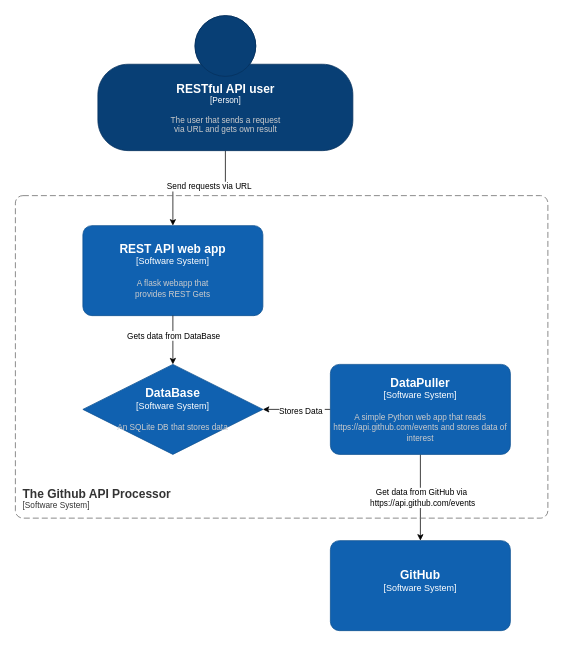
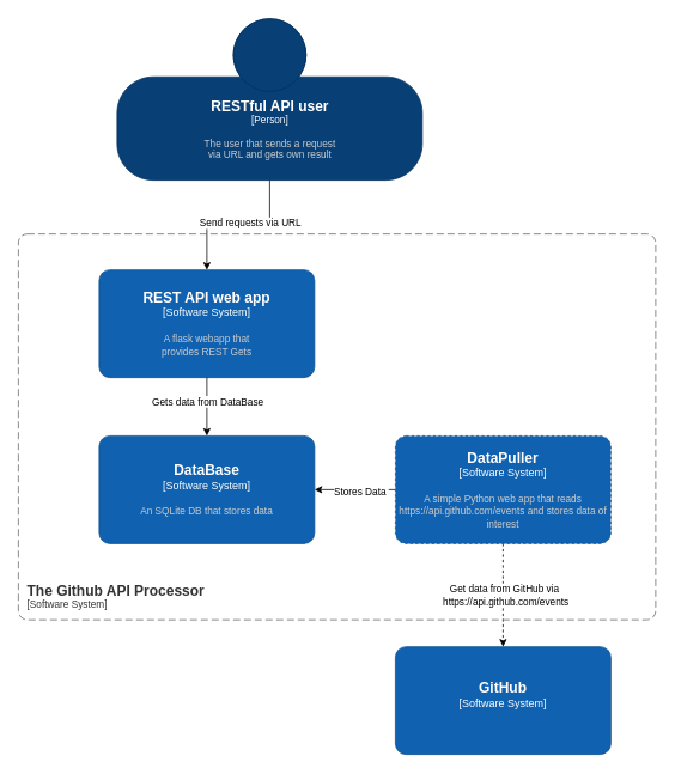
- <mxCell id="13" value="&lt;font style=&quot;font-size: 16px&quot;&gt;&lt;b&gt;DataBase&lt;/b&gt;&lt;/font&gt;&lt;div&gt;[Software System]&lt;/div&gt;&lt;br&gt;&lt;div&gt;&lt;font style=&quot;font-size: 11px&quot;&gt;&lt;font color=&quot;#cccccc&quot;&gt;An SQLite DB that stores data &lt;/font&gt;&lt;/div&gt;" style="rhombus;whiteSpace=wrap;html=1;labelBackgroundColor=none;fillColor=#1061B0;fontColor=#ffffff;align=center;arcSize=10;strokeColor=#0D5091;metaEdit=1;resizable=0;points=[[0.25,0,0],[0.5,0,0],[0.75,0,0],[1,0.25,0],[1,0.5,0],[1,0.75,0],[0.75,1,0],[0.5,1,0],[0.25,1,0],[0,0.75,0],[0,0.5,0],[0,0.25,0]];" vertex="1" parent="1"><mxGeometry x="110" y="485" width="240" height="120" as="geometry" /></mxCell>
+ <mxCell id="13" value="&lt;font style=&quot;font-size: 16px&quot;&gt;&lt;b&gt;DataBase&lt;/b&gt;&lt;/font&gt;&lt;div&gt;[Software System]&lt;/div&gt;&lt;br&gt;&lt;div&gt;&lt;font style=&quot;font-size: 11px&quot;&gt;&lt;font color=&quot;#cccccc&quot;&gt;An SQLite DB that stores data &lt;/font&gt;&lt;/div&gt;" style="rounded=1;whiteSpace=wrap;html=1;labelBackgroundColor=none;fillColor=#1061B0;fontColor=#ffffff;align=center;arcSize=10;strokeColor=#0D5091;metaEdit=1;resizable=0;points=[[0.25,0,0],[0.5,0,0],[0.75,0,0],[1,0.25,0],[1,0.5,0],[1,0.75,0],[0.75,1,0],[0.5,1,0],[0.25,1,0],[0,0.75,0],[0,0.5,0],[0,0.25,0]];" vertex="1" parent="1"><mxGeometry x="110" y="485" width="240" height="120" as="geometry" /></mxCell>
- <mxCell id="10" value="&lt;font style=&quot;font-size: 16px&quot;&gt;&lt;b&gt;DataPuller&lt;/b&gt;&lt;/font&gt;&lt;div&gt;[Software System]&lt;/div&gt;&lt;br&gt;&lt;div&gt;&lt;font style=&quot;font-size: 11px&quot;&gt;&lt;font color=&quot;#cccccc&quot;&gt;A simple Python web app that reads &#10;https://api.github.com/events and stores data of interest&lt;/font&gt;&lt;/div&gt;" style="rounded=1;whiteSpace=wrap;html=1;labelBackgroundColor=none;fillColor=#1061B0;fontColor=#ffffff;align=center;arcSize=10;strokeColor=#0D5091;metaEdit=1;resizable=0;points=[[0.25,0,0],[0.5,0,0],[0.75,0,0],[1,0.25,0],[1,0.5,0],[1,0.75,0],[0.75,1,0],[0.5,1,0],[0.25,1,0],[0,0.75,0],[0,0.5,0],[0,0.25,0]];" vertex="1" parent="1"><mxGeometry x="440" y="485" width="240" height="120" as="geometry" /></mxCell>
+ <mxCell id="10" value="&lt;font style=&quot;font-size: 16px&quot;&gt;&lt;b&gt;DataPuller&lt;/b&gt;&lt;/font&gt;&lt;div&gt;[Software System]&lt;/div&gt;&lt;br&gt;&lt;div&gt;&lt;font style=&quot;font-size: 11px&quot;&gt;&lt;font color=&quot;#cccccc&quot;&gt;A simple Python web app that reads &#10;https://api.github.com/events and stores data of interest&lt;/font&gt;&lt;/div&gt;" style="rounded=1;whiteSpace=wrap;html=1;labelBackgroundColor=none;fillColor=#1061B0;fontColor=#ffffff;align=center;arcSize=10;strokeColor=#0D5091;metaEdit=1;resizable=0;points=[[0.25,0,0],[0.5,0,0],[0.75,0,0],[1,0.25,0],[1,0.5,0],[1,0.75,0],[0.75,1,0],[0.5,1,0],[0.25,1,0],[0,0.75,0],[0,0.5,0],[0,0.25,0]];dashed=1;" vertex="1" parent="1"><mxGeometry x="440" y="485" width="240" height="120" as="geometry" /></mxCell>
- <mxCell id="8" style="edgeStyle=orthogonalEdgeStyle;rounded=0;orthogonalLoop=1;jettySize=auto;html=1;" edge="1" parent="1" source="10" target="15"><mxGeometry relative="1" as="geometry"><mxPoint x="370" y="630" as="targetPoint" /></mxGeometry></mxCell>
+ <mxCell id="8" style="edgeStyle=orthogonalEdgeStyle;rounded=0;orthogonalLoop=1;jettySize=auto;html=1;dashed=1;" edge="1" parent="1" source="10" target="15"><mxGeometry relative="1" as="geometry"><mxPoint x="370" y="630" as="targetPoint" /></mxGeometry></mxCell>
